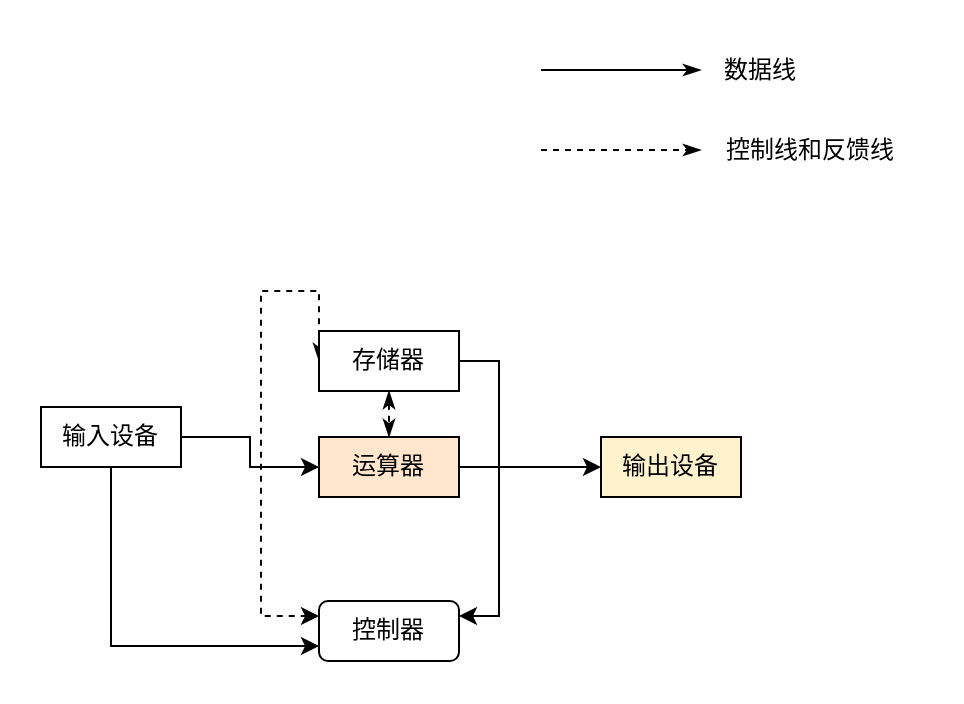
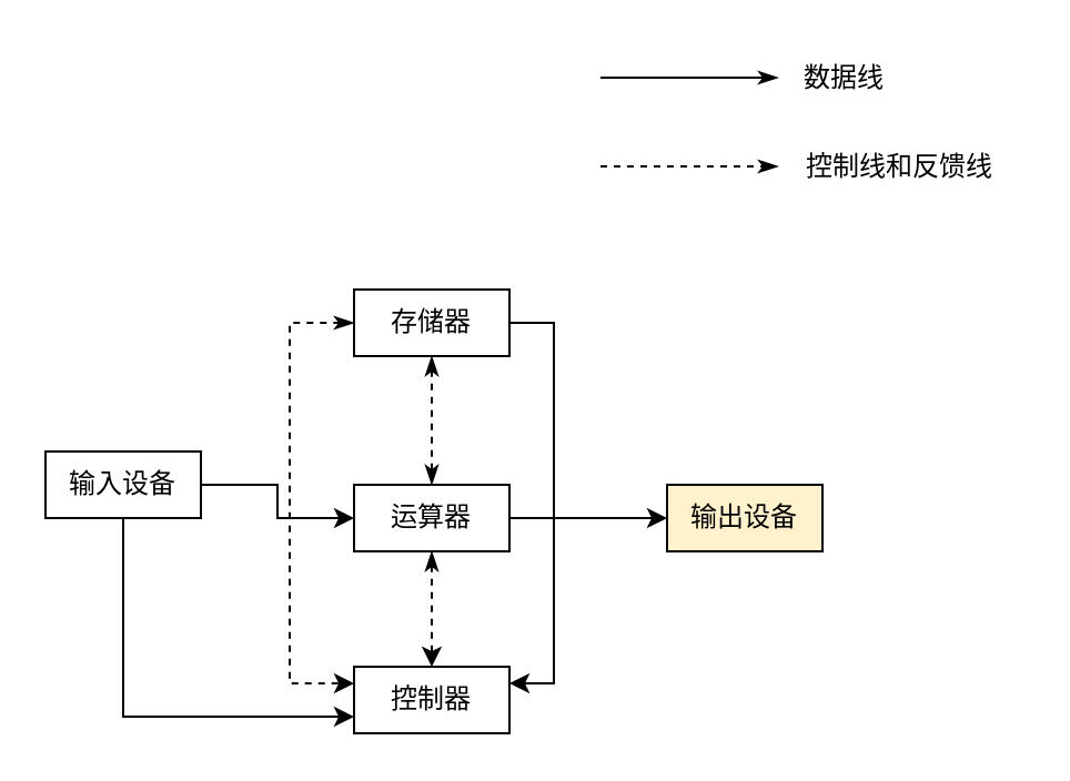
- <mxCell id="8" value="存储器" style="rounded=0;whiteSpace=wrap;html=1;" vertex="1" parent="1"><mxGeometry x="159" y="165" width="70" height="30" as="geometry" /></mxCell>
+ <mxCell id="8" value="存储器" style="rounded=0;whiteSpace=wrap;html=1;" vertex="1" parent="1"><mxGeometry x="159" y="130" width="70" height="30" as="geometry" /></mxCell>
- <mxCell id="4" value="运算器" style="rounded=0;whiteSpace=wrap;html=1;fillColor=#ffe6cc;" vertex="1" parent="1"><mxGeometry x="159" y="218" width="70" height="30" as="geometry" /></mxCell>
+ <mxCell id="4" value="运算器" style="rounded=0;whiteSpace=wrap;html=1;" vertex="1" parent="1"><mxGeometry x="159" y="218" width="70" height="30" as="geometry" /></mxCell>
+ <mxCell id="2" style="edgeStyle=orthogonalEdgeStyle;rounded=0;orthogonalLoop=1;jettySize=auto;html=1;exitX=0.5;exitY=1;exitDx=0;exitDy=0;entryX=0.5;entryY=0;entryDx=0;entryDy=0;startArrow=classicThin;startFill=1;dashed=1;" edge="1" parent="1" source="4" target="9"><mxGeometry relative="1" as="geometry" /></mxCell>
- <mxCell id="9" value="控制器" style="whiteSpace=wrap;html=1;rounded=1;" vertex="1" parent="1"><mxGeometry x="159" y="300" width="70" height="30" as="geometry" /></mxCell>
+ <mxCell id="9" value="控制器" style="rounded=0;whiteSpace=wrap;html=1;" vertex="1" parent="1"><mxGeometry x="159" y="300" width="70" height="30" as="geometry" /></mxCell>
